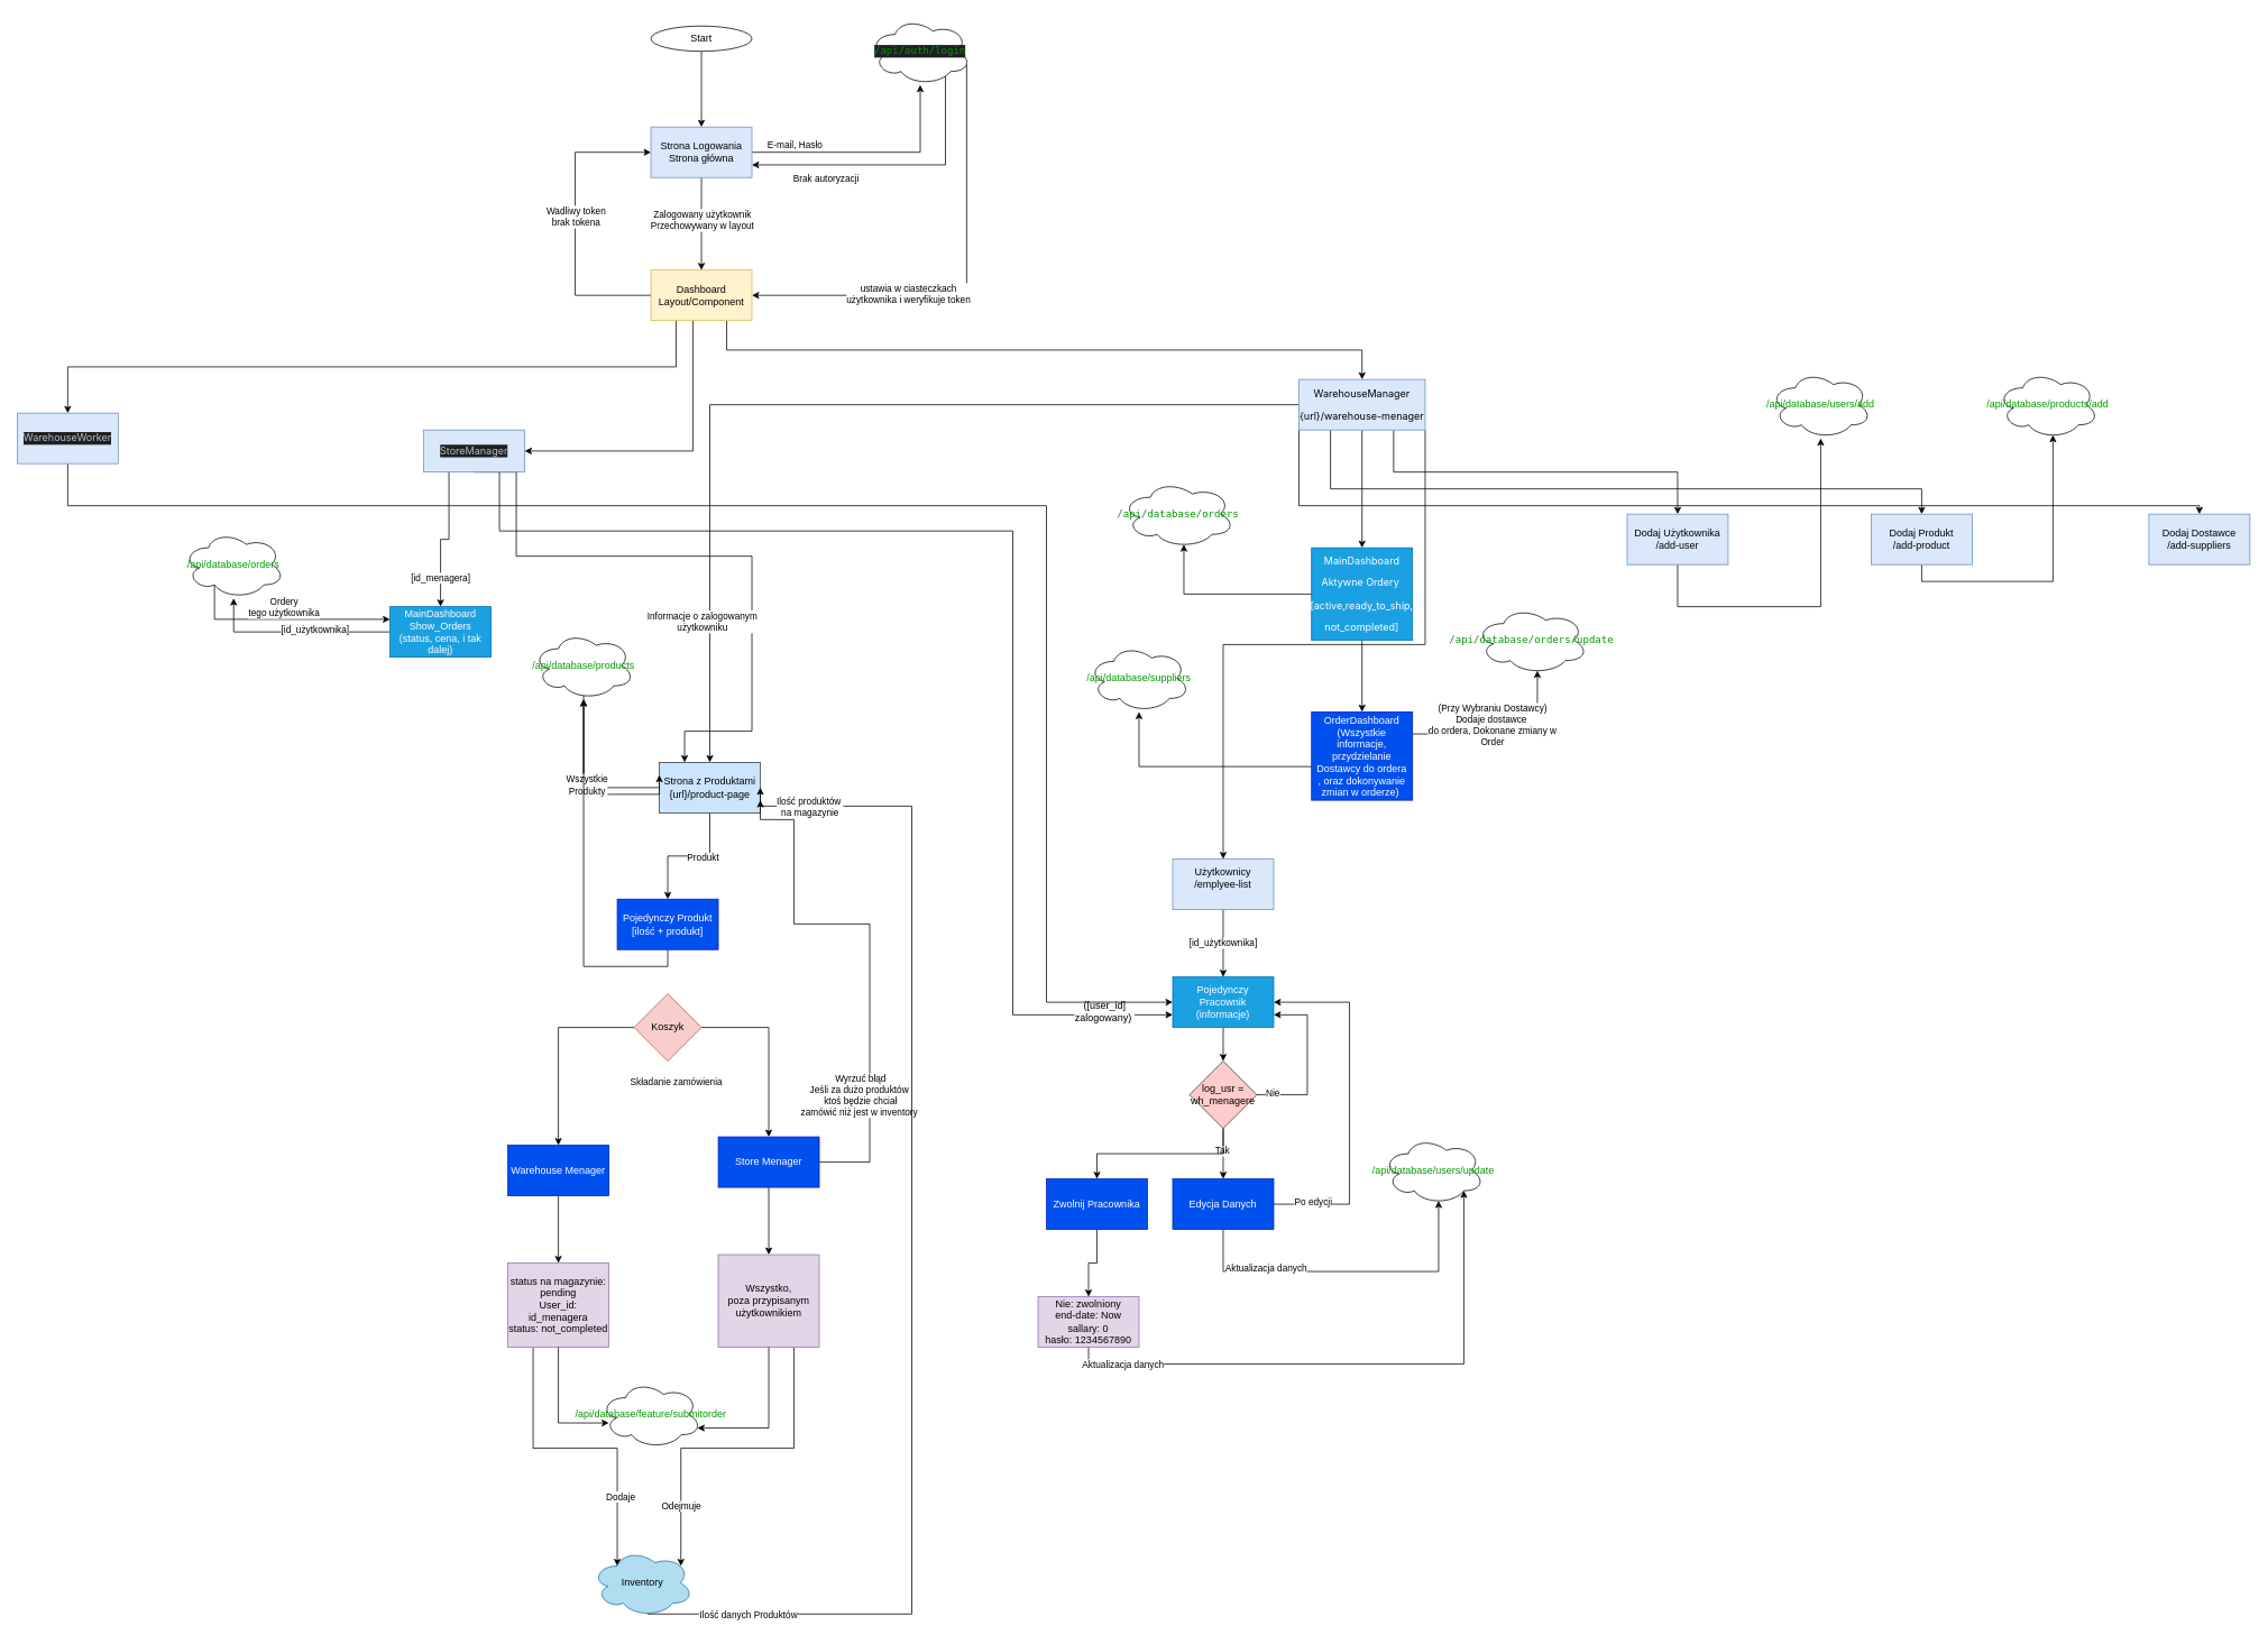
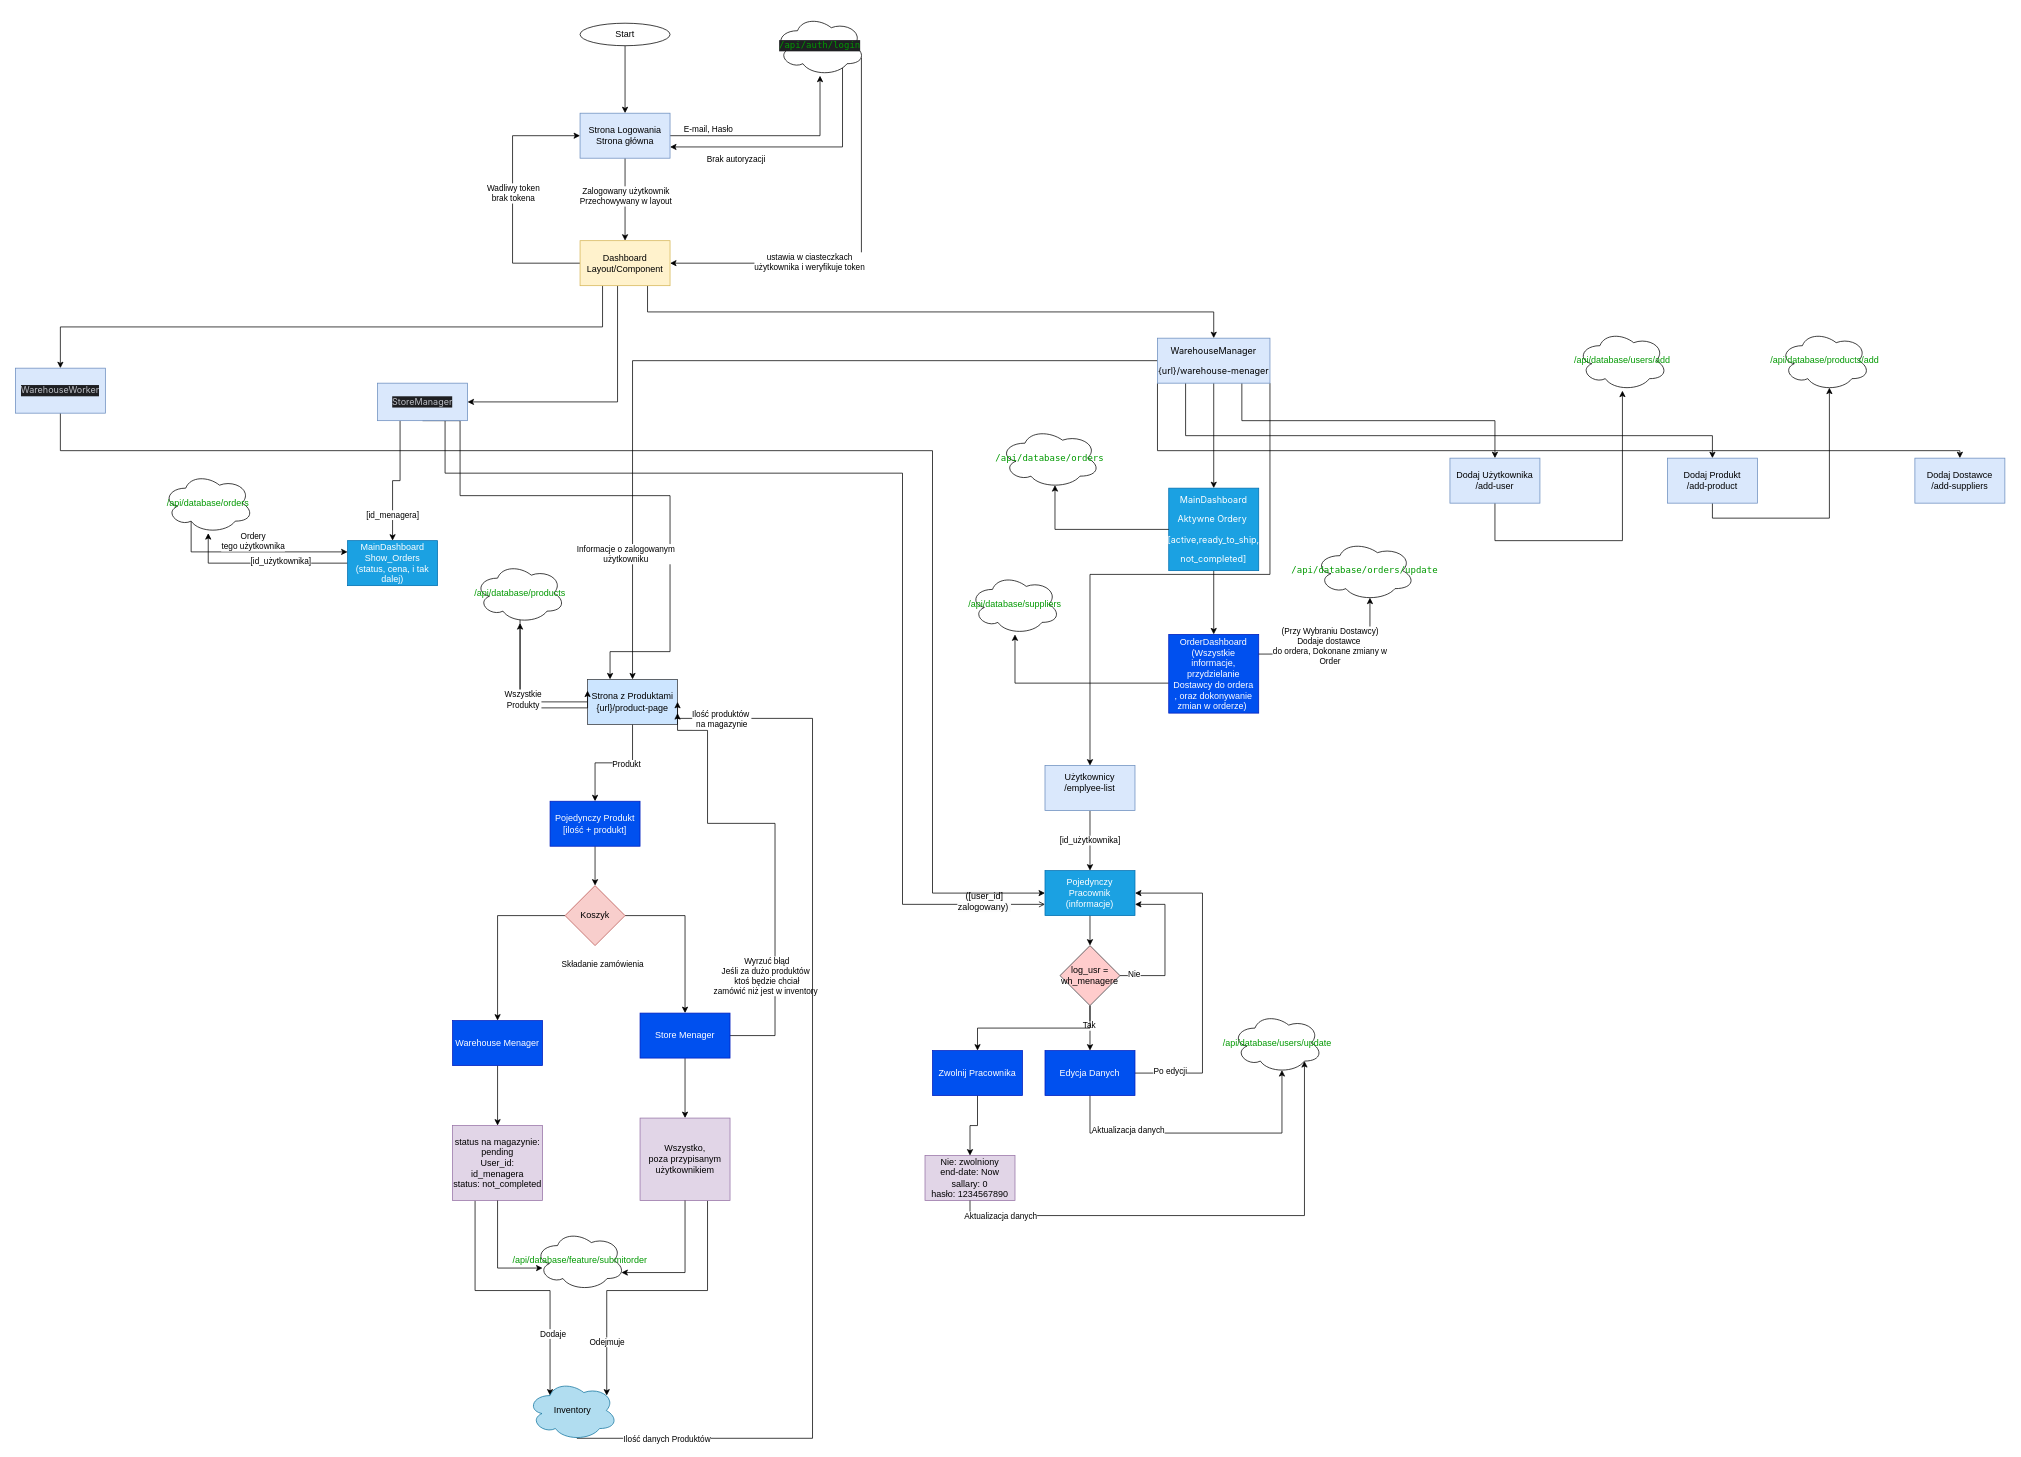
- <mxCell id="57" style="edgeStyle=orthogonalEdgeStyle;rounded=0;orthogonalLoop=1;jettySize=auto;html=1;exitX=0.5;exitY=1;exitDx=0;exitDy=0;" edge="1" parent="1" source="60" target="56"><mxGeometry relative="1" as="geometry"><mxPoint x="793" y="1190" as="targetPoint" /></mxGeometry></mxCell>
+ <mxCell id="57" style="edgeStyle=orthogonalEdgeStyle;rounded=0;orthogonalLoop=1;jettySize=auto;html=1;exitX=0.5;exitY=1;exitDx=0;exitDy=0;" edge="1" parent="1" source="60" target="68"><mxGeometry relative="1" as="geometry"><mxPoint x="793" y="1190" as="targetPoint" /></mxGeometry></mxCell>
- <mxCell id="21" style="edgeStyle=orthogonalEdgeStyle;rounded=0;orthogonalLoop=1;jettySize=auto;html=1;exitX=0.75;exitY=1;exitDx=0;exitDy=0;entryX=0;entryY=0.75;entryDx=0;entryDy=0;" edge="1" parent="1" source="25" target="86"><mxGeometry relative="1" as="geometry"><Array as="points"><mxPoint x="593" y="630" /><mxPoint x="1203" y="630" /><mxPoint x="1203" y="1205" /></Array></mxGeometry></mxCell>
+ <mxCell id="21" style="edgeStyle=orthogonalEdgeStyle;rounded=0;orthogonalLoop=1;jettySize=auto;html=1;exitX=0.75;exitY=1;exitDx=0;exitDy=0;entryX=0;entryY=0.75;entryDx=0;entryDy=0;endArrow=open;" edge="1" parent="1" source="25" target="86"><mxGeometry relative="1" as="geometry"><Array as="points"><mxPoint x="593" y="630" /><mxPoint x="1203" y="630" /><mxPoint x="1203" y="1205" /></Array></mxGeometry></mxCell>
